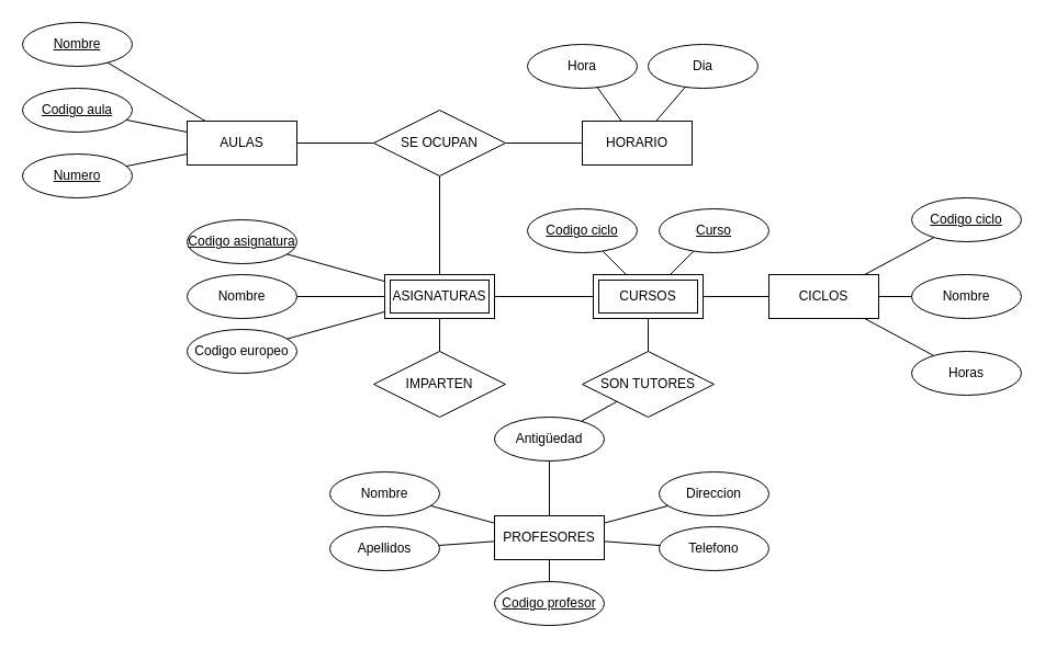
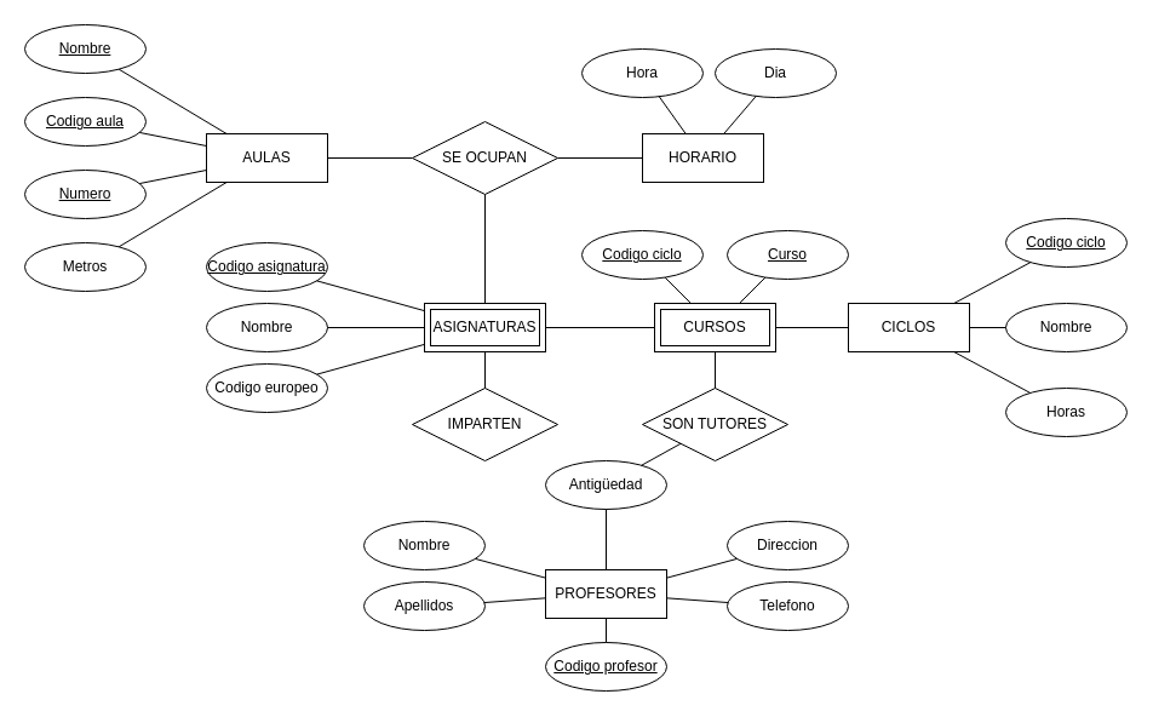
+ <mxCell id="25" value="" style="endArrow=none;html=1;rounded=0;" edge="1" parent="1" source="6" target="2"><mxGeometry relative="1" as="geometry"><mxPoint x="127.625" y="86.67" as="sourcePoint" /><mxPoint x="216.667" y="140" as="targetPoint" /></mxGeometry></mxCell>
+ <mxCell id="6" value="Metros" style="ellipse;whiteSpace=wrap;html=1;align=center;" parent="1" vertex="1"><mxGeometry x="20" y="200" width="100" height="40" as="geometry" /></mxCell>
